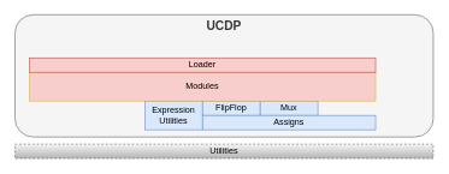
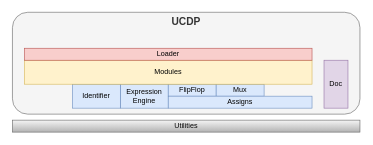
- <mxCell id="7" value="Modules" style="rounded=0;whiteSpace=wrap;html=1;fillColor=#f8cecc;strokeColor=#d6b656;" parent="1" vertex="1"><mxGeometry x="40" y="100" width="480" height="40" as="geometry" /></mxCell>
+ <mxCell id="7" value="Modules" style="rounded=0;whiteSpace=wrap;html=1;fillColor=#fff2cc;strokeColor=#d6b656;" parent="1" vertex="1"><mxGeometry x="40" y="100" width="480" height="40" as="geometry" /></mxCell>
+ <mxCell id="10" value="Doc" style="rounded=0;whiteSpace=wrap;html=1;fillColor=#e1d5e7;strokeColor=#9673a6;" parent="1" vertex="1"><mxGeometry x="540" y="100" width="40" height="80" as="geometry" /></mxCell>
+ <mxCell id="4" value="Identifier" style="rounded=0;whiteSpace=wrap;html=1;fillColor=#dae8fc;strokeColor=#6c8ebf;" parent="1" vertex="1"><mxGeometry x="120" y="140" width="80" height="40" as="geometry" /></mxCell>
- <mxCell id="3" value="Expression Utilities" style="rounded=0;whiteSpace=wrap;html=1;fillColor=#dae8fc;strokeColor=#6c8ebf;" parent="1" vertex="1"><mxGeometry x="200" y="140" width="80" height="40" as="geometry" /></mxCell>
+ <mxCell id="3" value="Expression Engine" style="rounded=0;whiteSpace=wrap;html=1;fillColor=#dae8fc;strokeColor=#6c8ebf;" parent="1" vertex="1"><mxGeometry x="200" y="140" width="80" height="40" as="geometry" /></mxCell>
- <mxCell id="11" value="Utilities" style="rounded=0;whiteSpace=wrap;html=1;fillColor=#f5f5f5;gradientColor=#b3b3b3;strokeColor=#666666;dashed=1;" parent="1" vertex="1"><mxGeometry x="20" y="200" width="580" height="20" as="geometry" /></mxCell>
+ <mxCell id="11" value="Utilities" style="rounded=0;whiteSpace=wrap;html=1;fillColor=#f5f5f5;gradientColor=#b3b3b3;strokeColor=#666666;" parent="1" vertex="1"><mxGeometry x="20" y="200" width="580" height="20" as="geometry" /></mxCell>
